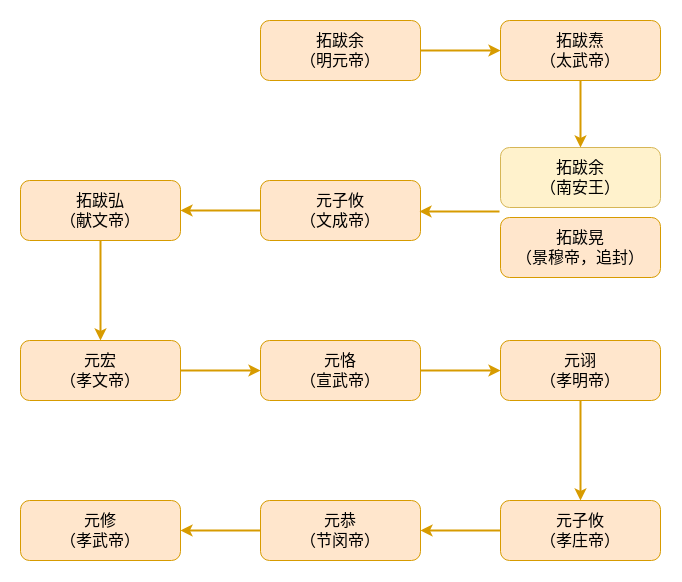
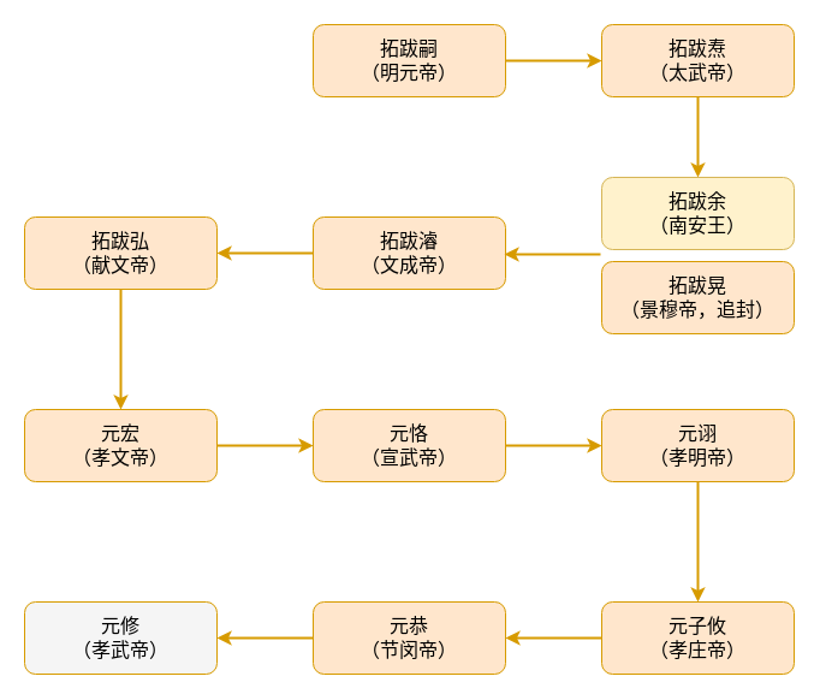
- <mxCell id="3" value="&lt;font style=&quot;font-size: 16px;&quot;&gt;拓跋余&lt;/font&gt;&lt;div&gt;&lt;font style=&quot;font-size: 16px;&quot;&gt;（明元帝）&lt;/font&gt;&lt;/div&gt;" style="rounded=1;whiteSpace=wrap;html=1;fillColor=#ffe6cc;strokeColor=#d79b00;" vertex="1" parent="1"><mxGeometry x="260" y="20" width="160" height="60" as="geometry" /></mxCell>
+ <mxCell id="3" value="&lt;font style=&quot;font-size: 16px;&quot;&gt;拓跋嗣&lt;/font&gt;&lt;div&gt;&lt;font style=&quot;font-size: 16px;&quot;&gt;（明元帝）&lt;/font&gt;&lt;/div&gt;" style="rounded=1;whiteSpace=wrap;html=1;fillColor=#ffe6cc;strokeColor=#d79b00;" vertex="1" parent="1"><mxGeometry x="260" y="20" width="160" height="60" as="geometry" /></mxCell>
- <mxCell id="9" value="&lt;font style=&quot;font-size: 16px;&quot;&gt;元子攸&lt;/font&gt;&lt;div&gt;&lt;font style=&quot;font-size: 16px;&quot;&gt;（文成帝）&lt;/font&gt;&lt;/div&gt;" style="rounded=1;whiteSpace=wrap;html=1;fillColor=#ffe6cc;strokeColor=#d79b00;" vertex="1" parent="1"><mxGeometry x="260" y="180" width="160" height="60" as="geometry" /></mxCell>
+ <mxCell id="9" value="&lt;font style=&quot;font-size: 16px;&quot;&gt;拓跋濬&lt;/font&gt;&lt;div&gt;&lt;font style=&quot;font-size: 16px;&quot;&gt;（文成帝）&lt;/font&gt;&lt;/div&gt;" style="rounded=1;whiteSpace=wrap;html=1;fillColor=#ffe6cc;strokeColor=#d79b00;" vertex="1" parent="1"><mxGeometry x="260" y="180" width="160" height="60" as="geometry" /></mxCell>
- <mxCell id="18" value="&lt;span style=&quot;font-size: 16px;&quot;&gt;元修&lt;/span&gt;&lt;div&gt;&lt;span style=&quot;font-size: 16px;&quot;&gt;（&lt;/span&gt;&lt;span style=&quot;font-size: 16px;&quot;&gt;孝武帝&lt;/span&gt;&lt;span style=&quot;font-size: 16px;&quot;&gt;）&lt;/span&gt;&lt;br&gt;&lt;/div&gt;" style="rounded=1;whiteSpace=wrap;html=1;fillColor=#ffe6cc;strokeColor=#d79b00;" vertex="1" parent="1"><mxGeometry x="20" y="500" width="160" height="60" as="geometry" /></mxCell>
+ <mxCell id="18" value="&lt;span style=&quot;font-size: 16px;&quot;&gt;元修&lt;/span&gt;&lt;div&gt;&lt;span style=&quot;font-size: 16px;&quot;&gt;（&lt;/span&gt;&lt;span style=&quot;font-size: 16px;&quot;&gt;孝武帝&lt;/span&gt;&lt;span style=&quot;font-size: 16px;&quot;&gt;）&lt;/span&gt;&lt;br&gt;&lt;/div&gt;" style="rounded=1;whiteSpace=wrap;html=1;fillColor=#f5f5f5;strokeColor=#d79b00;" vertex="1" parent="1"><mxGeometry x="20" y="500" width="160" height="60" as="geometry" /></mxCell>
